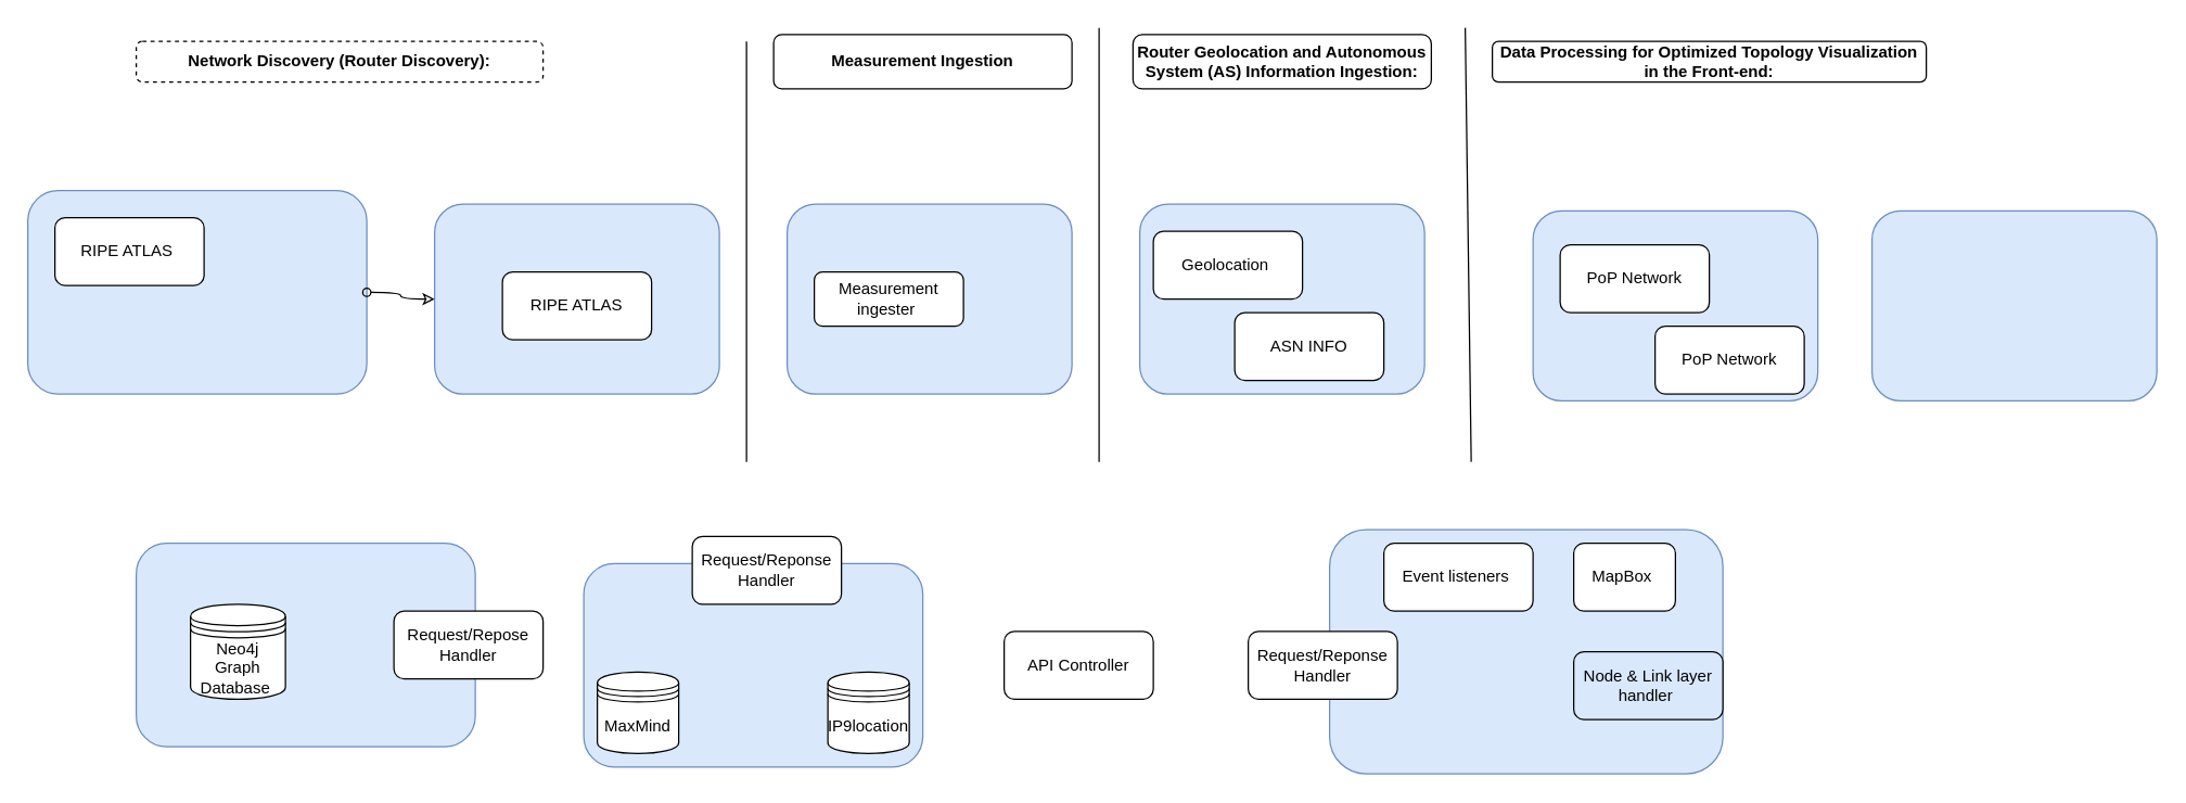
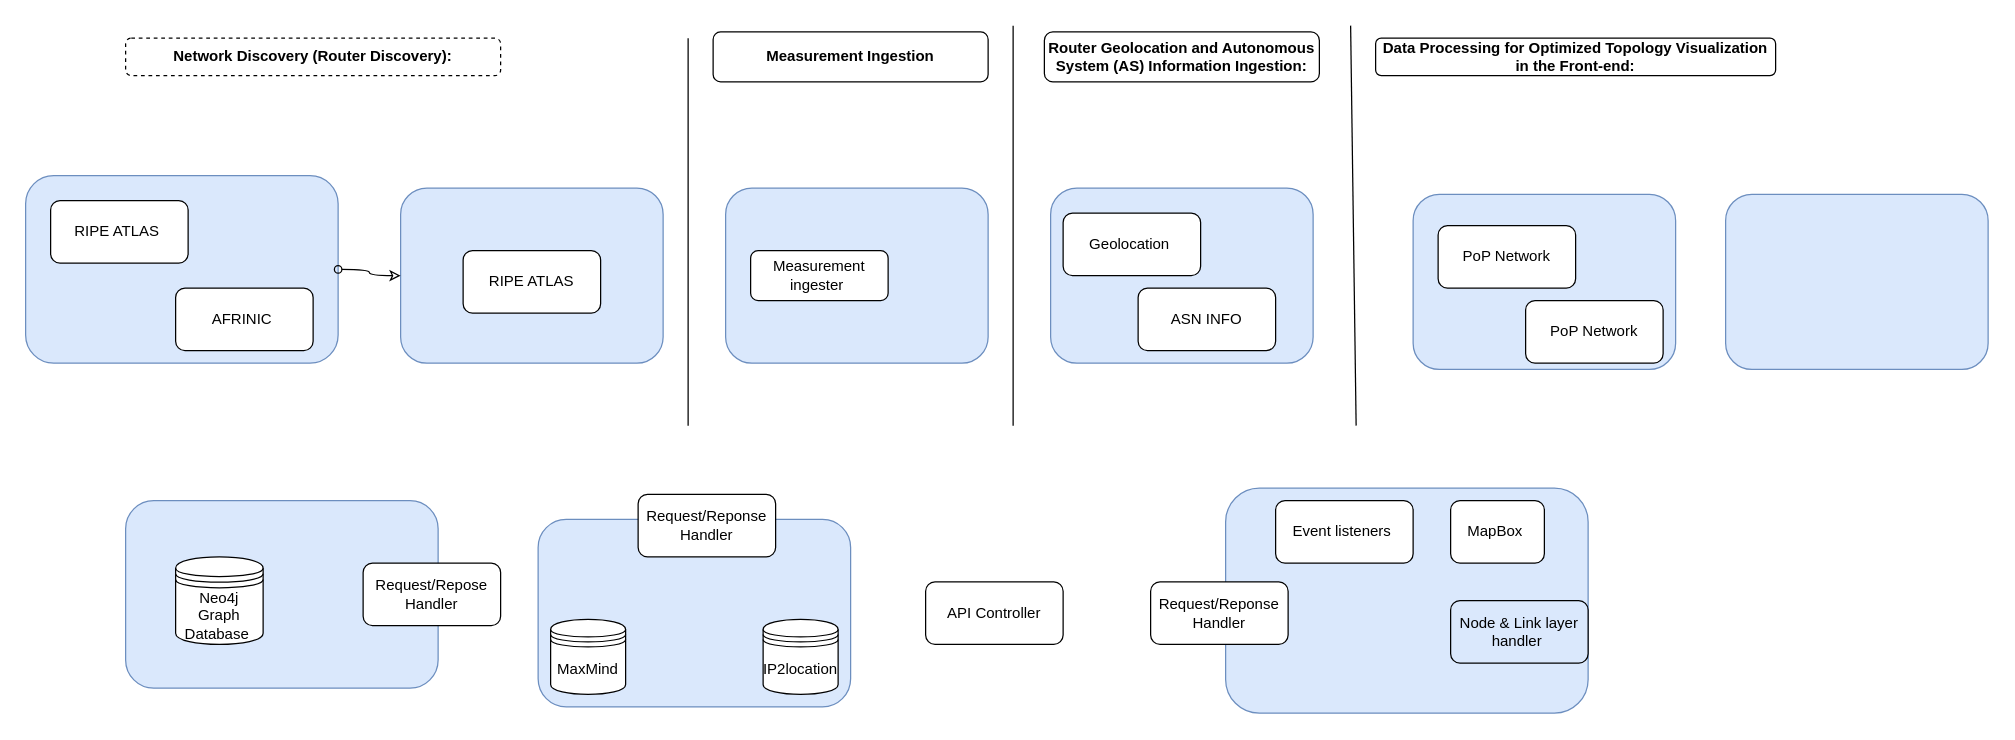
+ <mxCell id="6" value="AFRINIC&amp;nbsp;" style="rounded=1;whiteSpace=wrap;html=1;" vertex="1" parent="1"><mxGeometry x="140" y="230" width="110" height="50" as="geometry" /></mxCell>
- <mxCell id="25" value="IP9location" style="shape=datastore;whiteSpace=wrap;html=1;" vertex="1" parent="23"><mxGeometry x="170" y="80" width="60" height="60" as="geometry" /></mxCell>
+ <mxCell id="25" value="IP2location" style="shape=datastore;whiteSpace=wrap;html=1;" vertex="1" parent="23"><mxGeometry x="170" y="80" width="60" height="60" as="geometry" /></mxCell>
